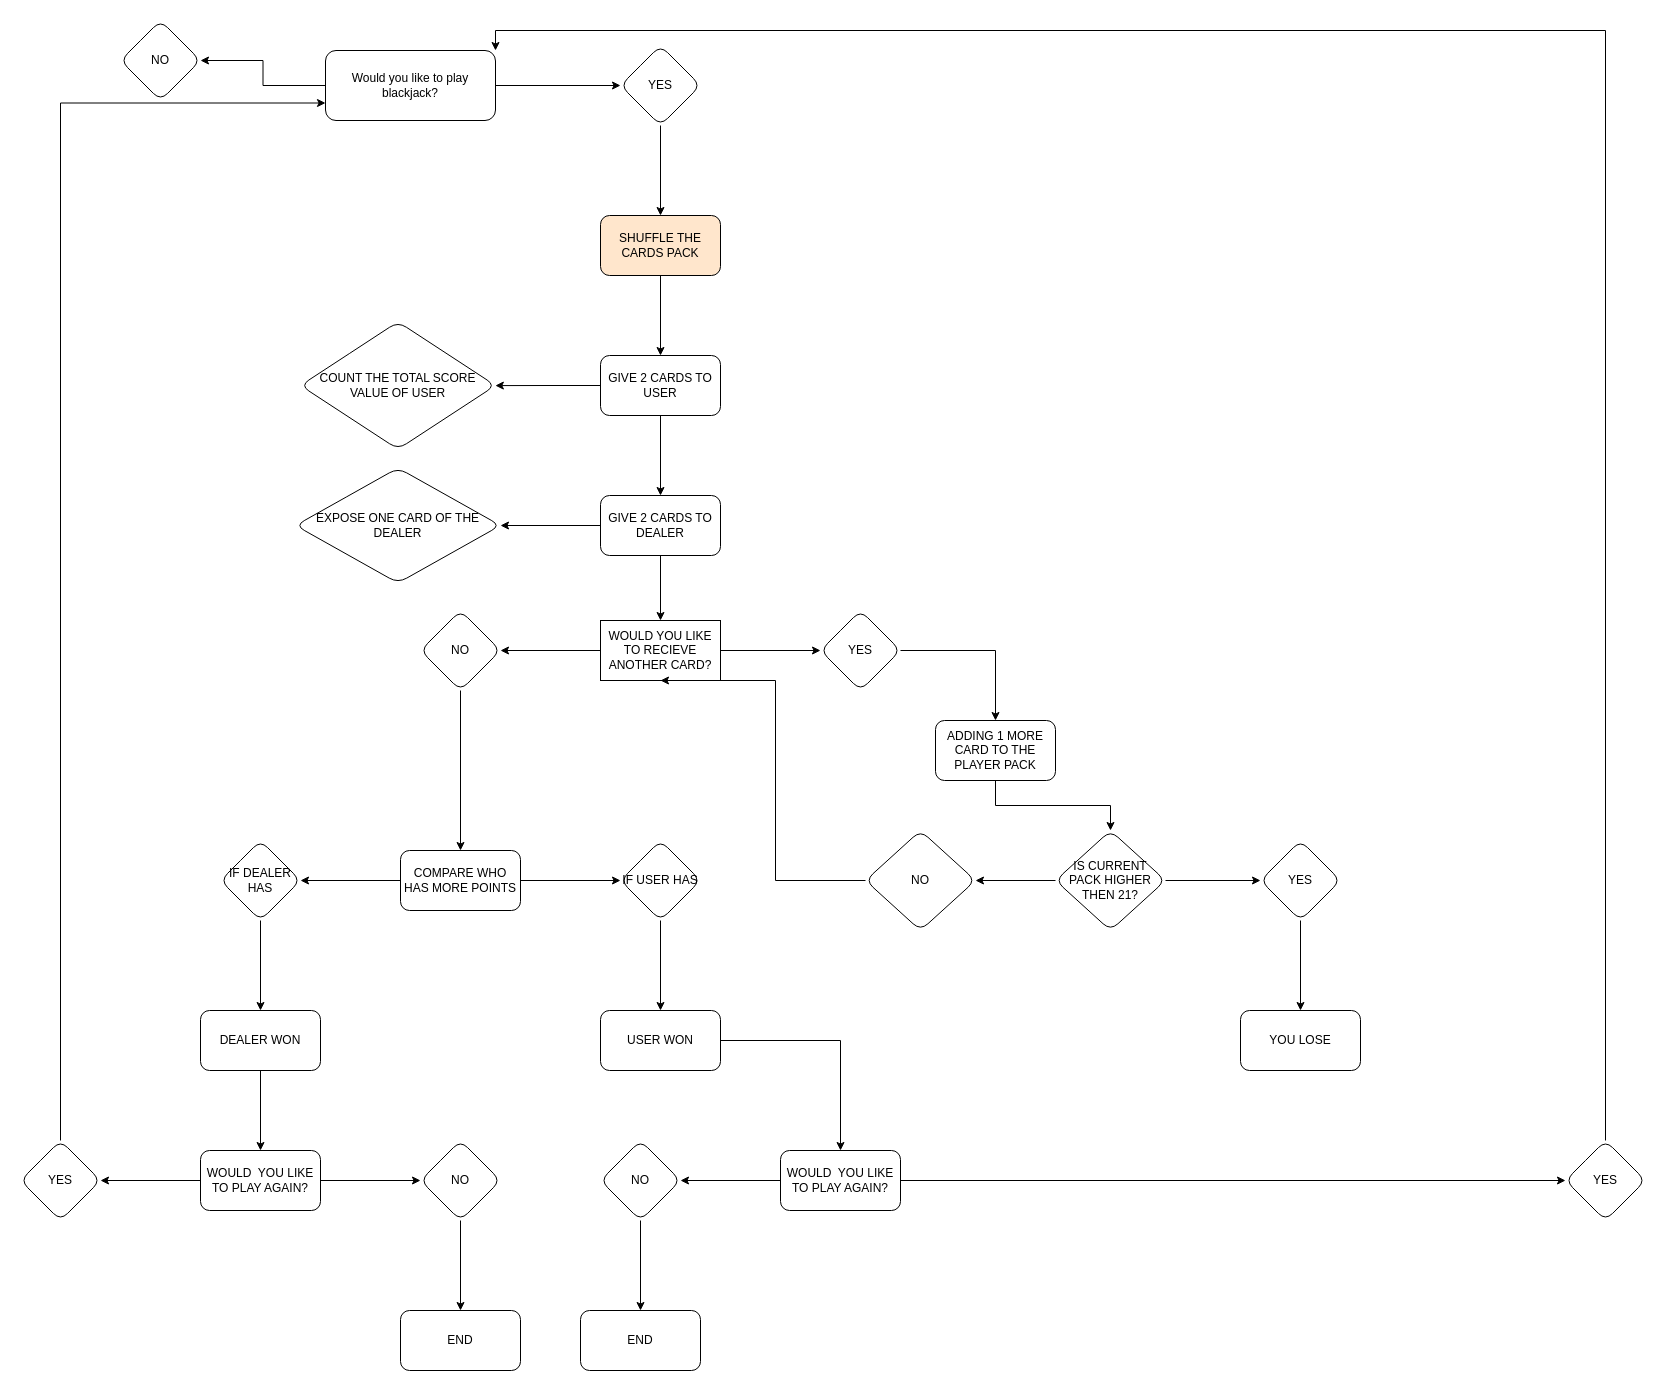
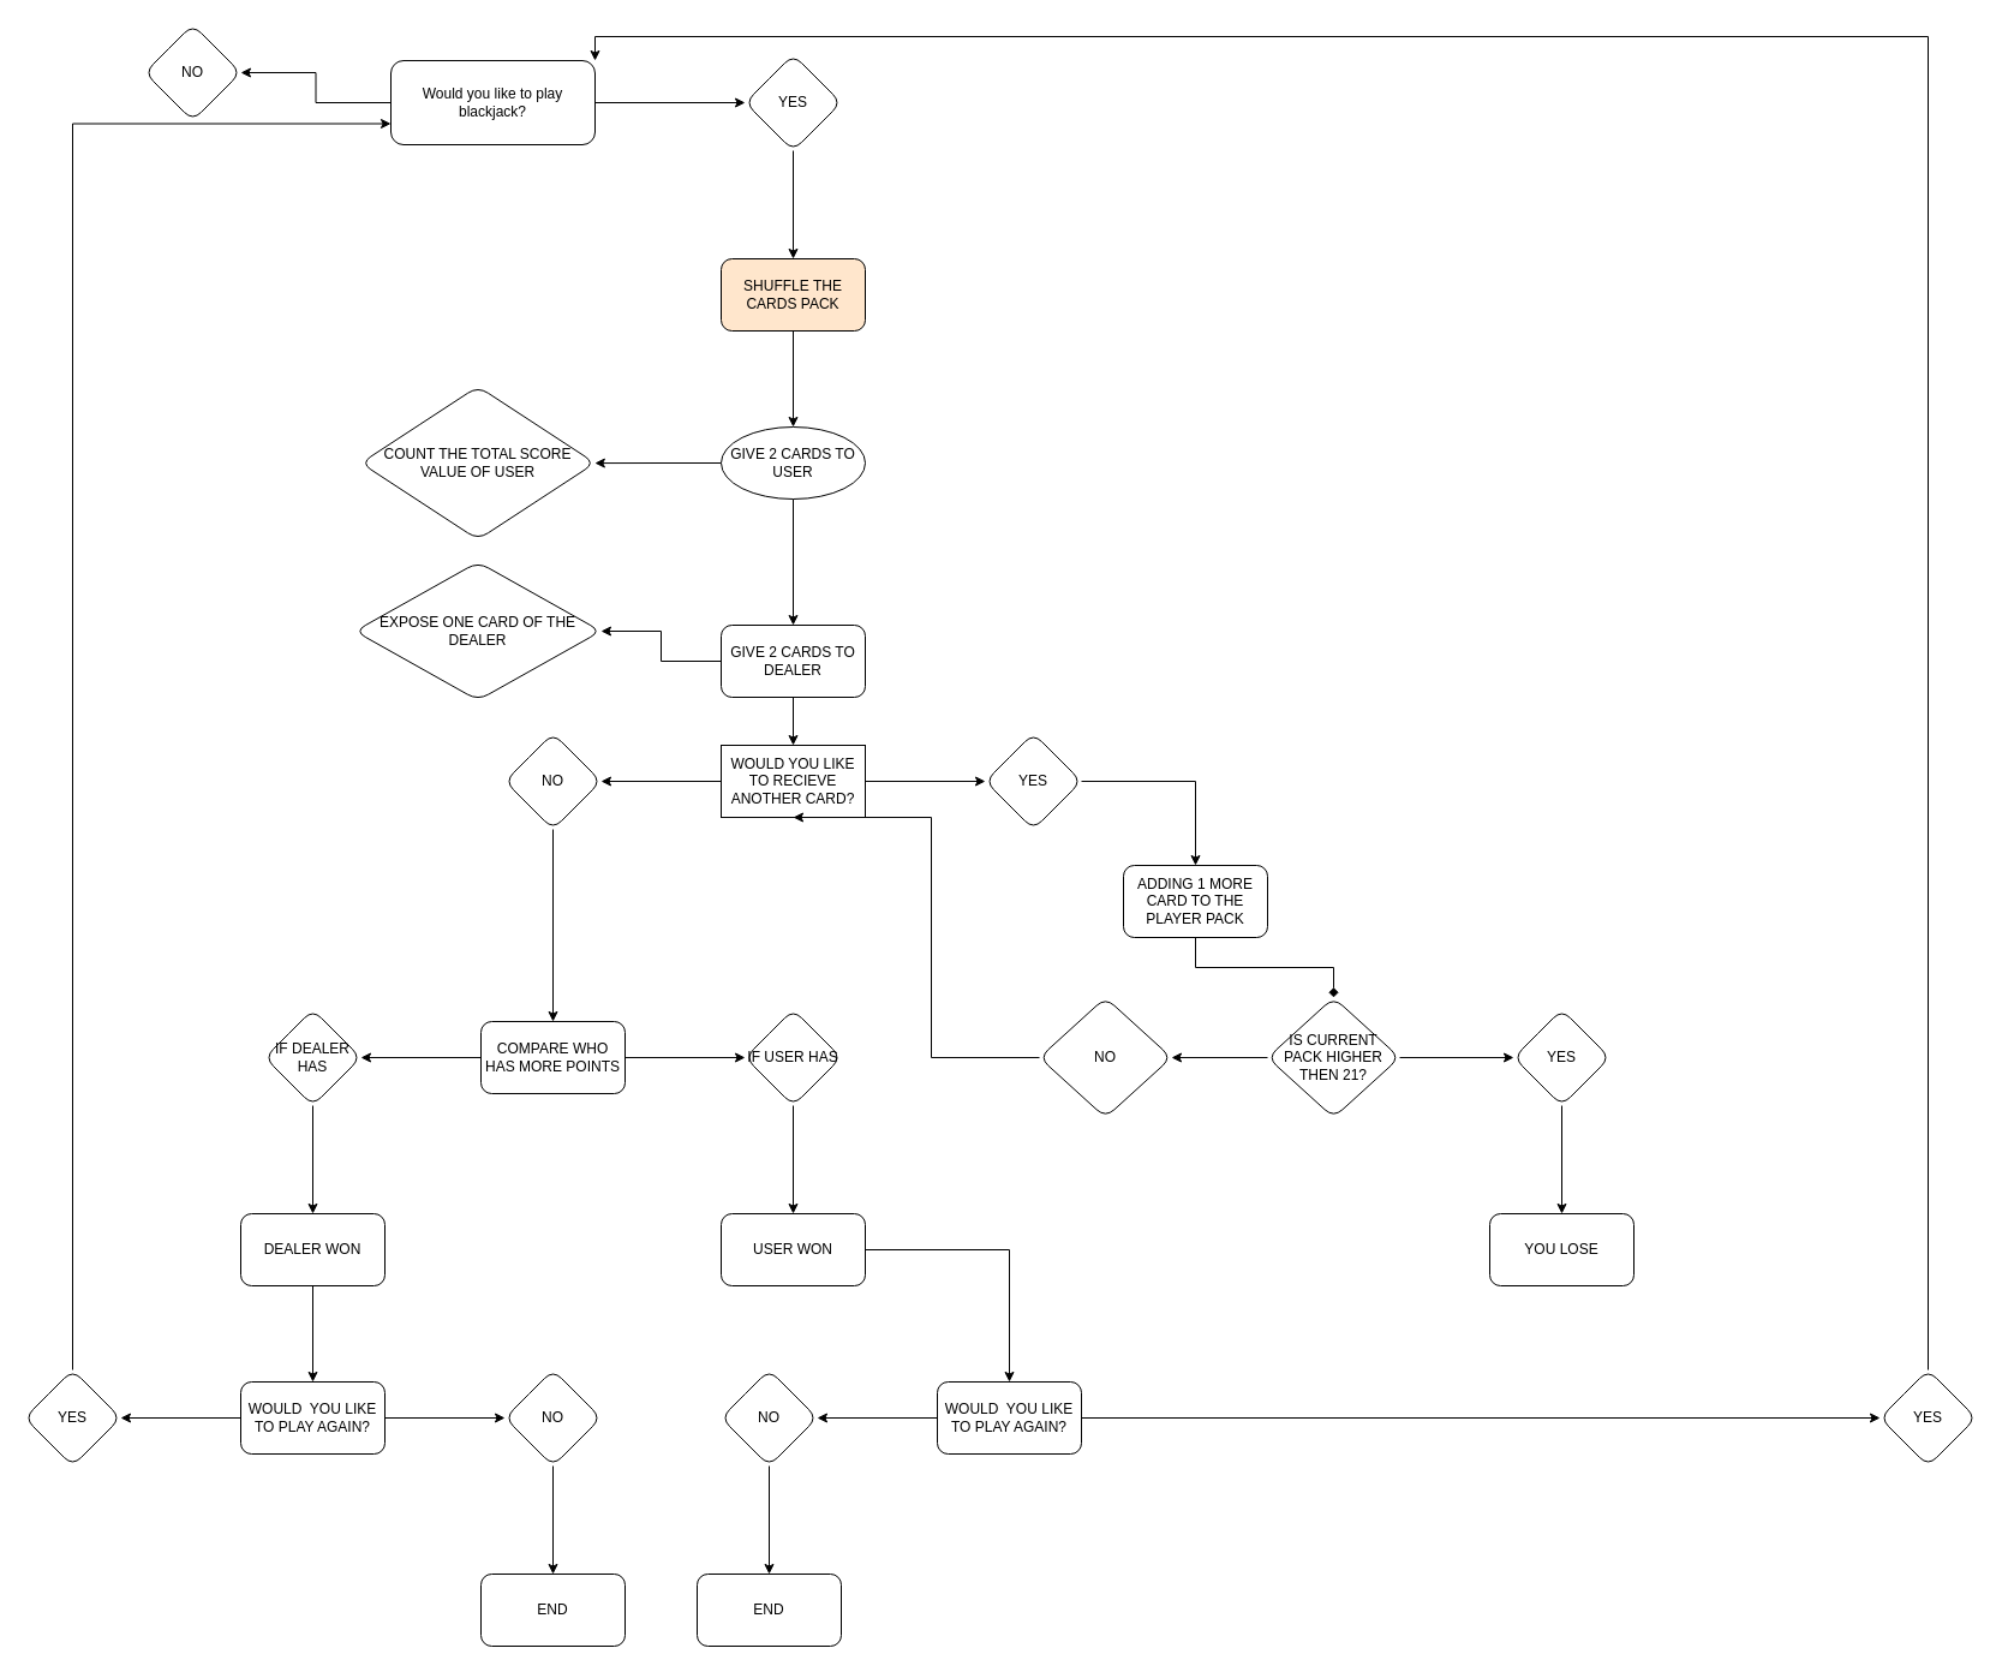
- <mxCell id="12" value="GIVE 2 CARDS TO USER" style="whiteSpace=wrap;html=1;rounded=1;glass=0;strokeWidth=1;shadow=0;" vertex="1" parent="1"><mxGeometry x="600" y="355" width="120" height="60" as="geometry" /></mxCell>
+ <mxCell id="12" value="GIVE 2 CARDS TO USER" style="ellipse;whiteSpace=wrap;html=1;glass=0;strokeWidth=1;shadow=0;" vertex="1" parent="1"><mxGeometry x="600" y="355" width="120" height="60" as="geometry" /></mxCell>
- <mxCell id="15" value="GIVE 2 CARDS TO DEALER" style="whiteSpace=wrap;html=1;rounded=1;glass=0;strokeWidth=1;shadow=0;" vertex="1" parent="1"><mxGeometry x="600" y="495" width="120" height="60" as="geometry" /></mxCell>
+ <mxCell id="15" value="GIVE 2 CARDS TO DEALER" style="whiteSpace=wrap;html=1;rounded=1;glass=0;strokeWidth=1;shadow=0;" vertex="1" parent="1"><mxGeometry x="600" y="520" width="120" height="60" as="geometry" /></mxCell>
- <mxCell id="25" value="" style="edgeStyle=orthogonalEdgeStyle;rounded=0;orthogonalLoop=1;jettySize=auto;html=1;" edge="1" parent="1" source="26" target="56"><mxGeometry relative="1" as="geometry" /></mxCell>
+ <mxCell id="25" value="" style="edgeStyle=orthogonalEdgeStyle;rounded=0;orthogonalLoop=1;jettySize=auto;html=1;endArrow=diamond;" edge="1" parent="1" source="26" target="56"><mxGeometry relative="1" as="geometry" /></mxCell>
